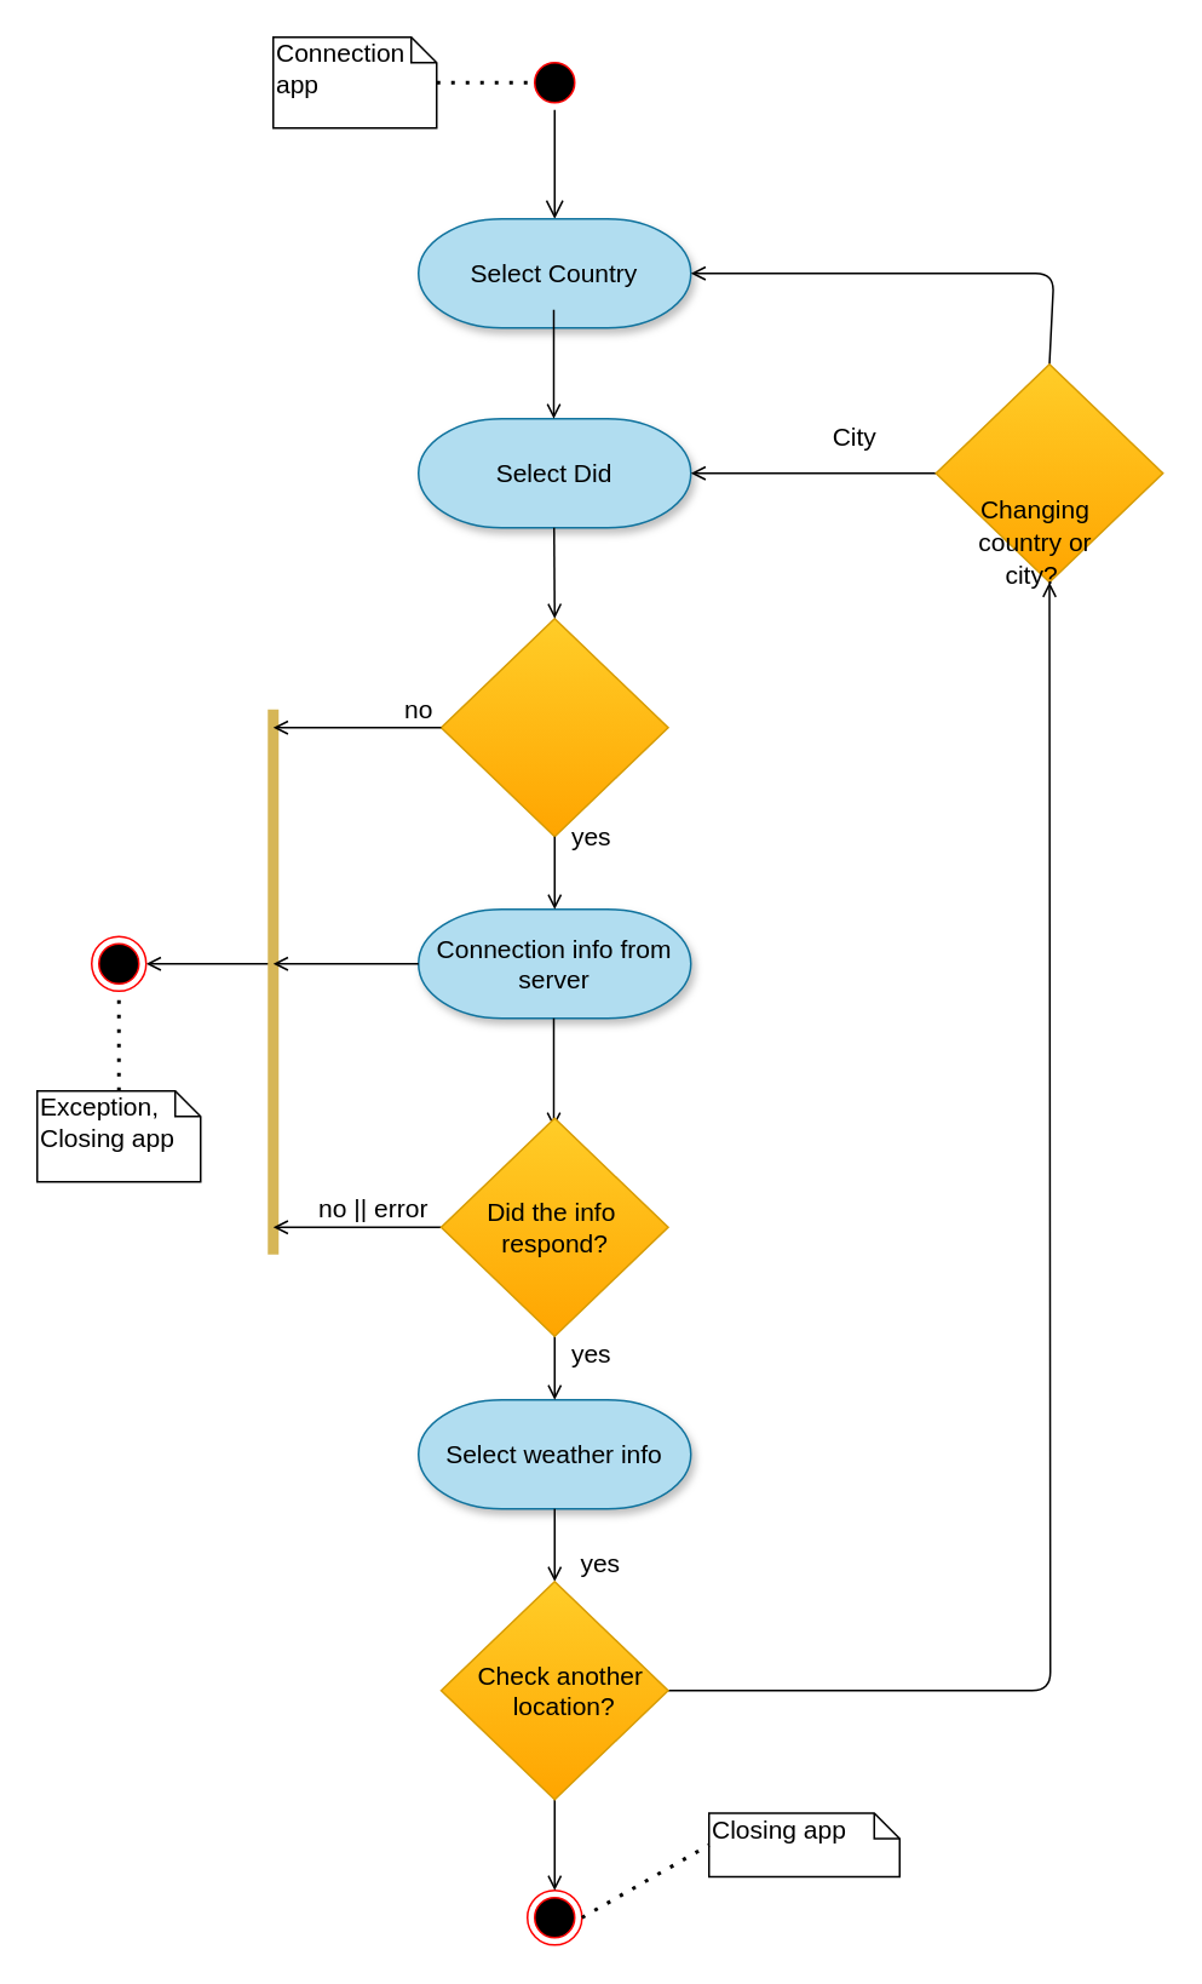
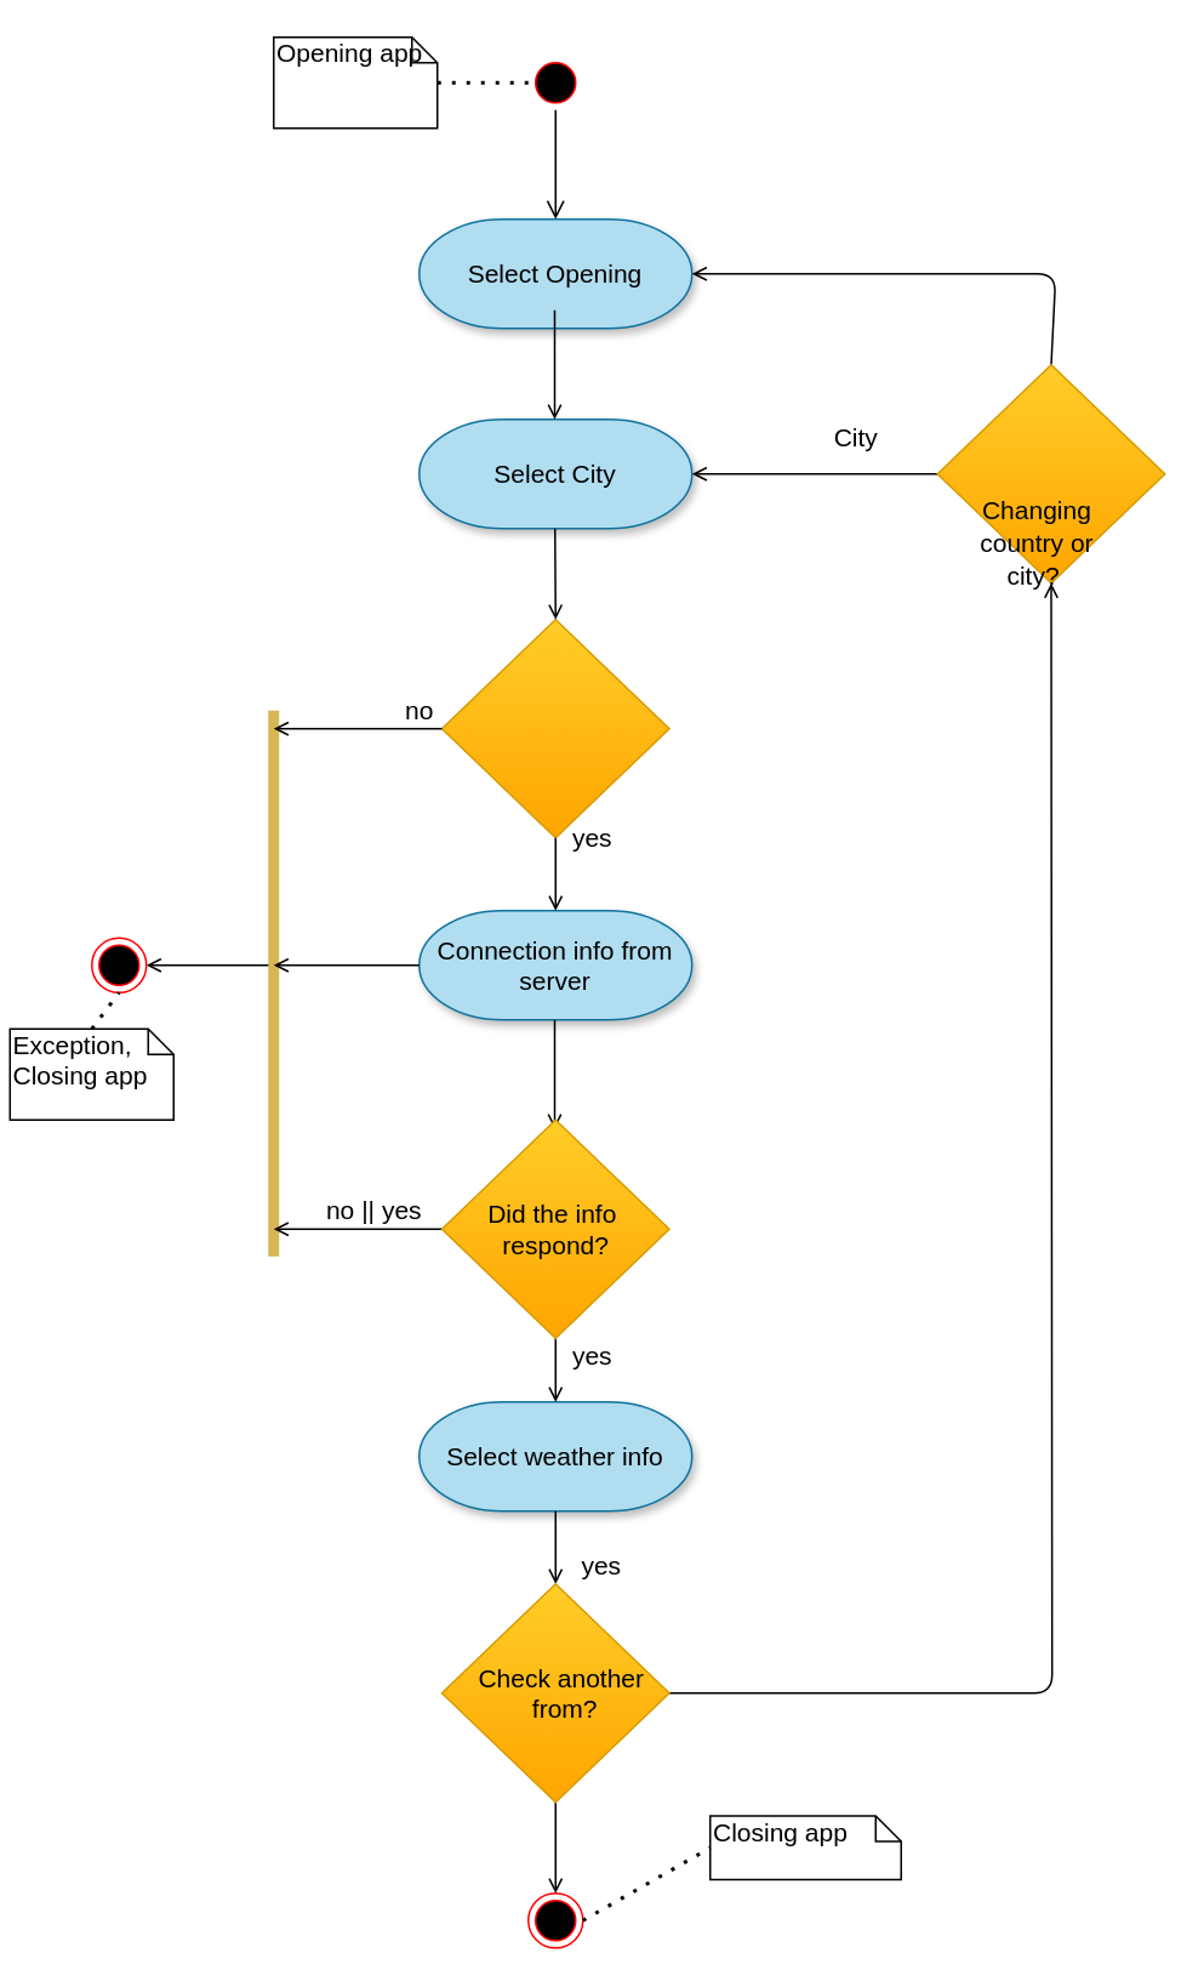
- <mxCell id="38" value="Connection app" style="shape=note;whiteSpace=wrap;html=1;size=14;verticalAlign=top;align=left;spacingTop=-6;fontSize=14;" vertex="1" parent="1"><mxGeometry x="150" y="20" width="90" height="50" as="geometry" /></mxCell>
+ <mxCell id="38" value="Opening app" style="shape=note;whiteSpace=wrap;html=1;size=14;verticalAlign=top;align=left;spacingTop=-6;fontSize=14;" vertex="1" parent="1"><mxGeometry x="150" y="20" width="90" height="50" as="geometry" /></mxCell>
- <mxCell id="7" value="&lt;font style=&quot;font-size: 14px;&quot;&gt;Select Country&lt;/font&gt;" style="strokeWidth=1;html=1;shape=mxgraph.flowchart.terminator;whiteSpace=wrap;rounded=1;shadow=1;sketch=0;fillColor=#b1ddf0;strokeColor=#10739e;fontSize=14;" vertex="1" parent="1"><mxGeometry x="230" y="120" width="150" height="60" as="geometry" /></mxCell>
+ <mxCell id="7" value="&lt;font style=&quot;font-size: 14px;&quot;&gt;Select Opening&lt;/font&gt;" style="strokeWidth=1;html=1;shape=mxgraph.flowchart.terminator;whiteSpace=wrap;rounded=1;shadow=1;sketch=0;fillColor=#b1ddf0;strokeColor=#10739e;fontSize=14;" vertex="1" parent="1"><mxGeometry x="230" y="120" width="150" height="60" as="geometry" /></mxCell>
- <mxCell id="6" value="&lt;span style=&quot;font-size: 14px;&quot;&gt;&lt;font style=&quot;font-size: 14px;&quot;&gt;Select Did&lt;/font&gt;&lt;/span&gt;" style="strokeWidth=1;html=1;shape=mxgraph.flowchart.terminator;whiteSpace=wrap;rounded=1;shadow=1;sketch=0;fillColor=#b1ddf0;strokeColor=#10739e;fontSize=14;" vertex="1" parent="1"><mxGeometry x="230" y="230" width="150" height="60" as="geometry" /></mxCell>
+ <mxCell id="6" value="&lt;span style=&quot;font-size: 14px;&quot;&gt;&lt;font style=&quot;font-size: 14px;&quot;&gt;Select City&lt;/font&gt;&lt;/span&gt;" style="strokeWidth=1;html=1;shape=mxgraph.flowchart.terminator;whiteSpace=wrap;rounded=1;shadow=1;sketch=0;fillColor=#b1ddf0;strokeColor=#10739e;fontSize=14;" vertex="1" parent="1"><mxGeometry x="230" y="230" width="150" height="60" as="geometry" /></mxCell>
- <mxCell id="26" value="Exception,&lt;br style=&quot;font-size: 14px;&quot;&gt;Closing app" style="shape=note;whiteSpace=wrap;html=1;size=14;verticalAlign=top;align=left;spacingTop=-6;fontSize=14;" vertex="1" parent="1"><mxGeometry x="20" y="600" width="90" height="50" as="geometry" /></mxCell>
+ <mxCell id="26" value="Exception,&lt;br style=&quot;font-size: 14px;&quot;&gt;Closing app" style="shape=note;whiteSpace=wrap;html=1;size=14;verticalAlign=top;align=left;spacingTop=-6;fontSize=14;" vertex="1" parent="1"><mxGeometry x="5" y="565" width="90" height="50" as="geometry" /></mxCell>
- <mxCell id="17" value="&lt;font style=&quot;font-size: 14px;&quot;&gt;no || error&lt;/font&gt;" style="text;html=1;align=center;verticalAlign=middle;resizable=0;points=[];autosize=1;fontSize=14;" vertex="1" parent="1"><mxGeometry x="165" y="655" width="80" height="20" as="geometry" /></mxCell>
+ <mxCell id="17" value="&lt;font style=&quot;font-size: 14px;&quot;&gt;no || yes&lt;/font&gt;" style="text;html=1;align=center;verticalAlign=middle;resizable=0;points=[];autosize=1;fontSize=14;" vertex="1" parent="1"><mxGeometry x="165" y="655" width="80" height="20" as="geometry" /></mxCell>
- <mxCell id="45" value="&lt;font style=&quot;font-size: 14px&quot;&gt;Check another&lt;br&gt;&amp;nbsp;location?&lt;/font&gt;" style="text;html=1;align=center;verticalAlign=middle;resizable=0;points=[];autosize=1;fontSize=14;" vertex="1" parent="1"><mxGeometry x="252.5" y="910" width="110" height="40" as="geometry" /></mxCell>
+ <mxCell id="45" value="&lt;font style=&quot;font-size: 14px&quot;&gt;Check another&lt;br&gt;&amp;nbsp;from?&lt;/font&gt;" style="text;html=1;align=center;verticalAlign=middle;resizable=0;points=[];autosize=1;fontSize=14;" vertex="1" parent="1"><mxGeometry x="252.5" y="910" width="110" height="40" as="geometry" /></mxCell>
